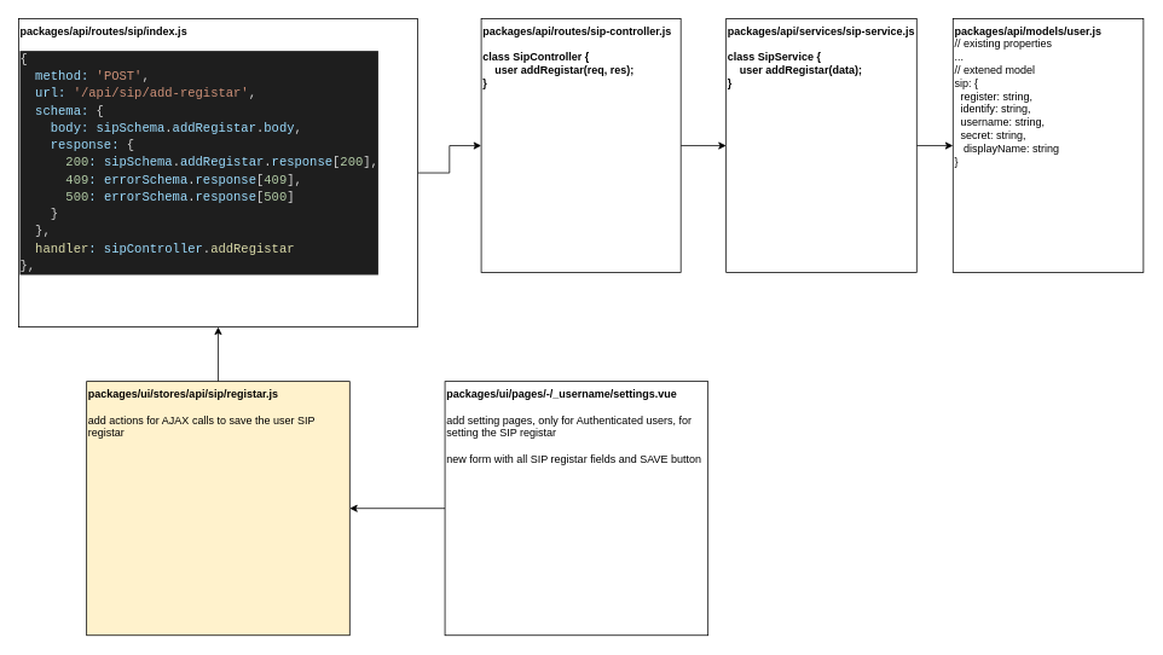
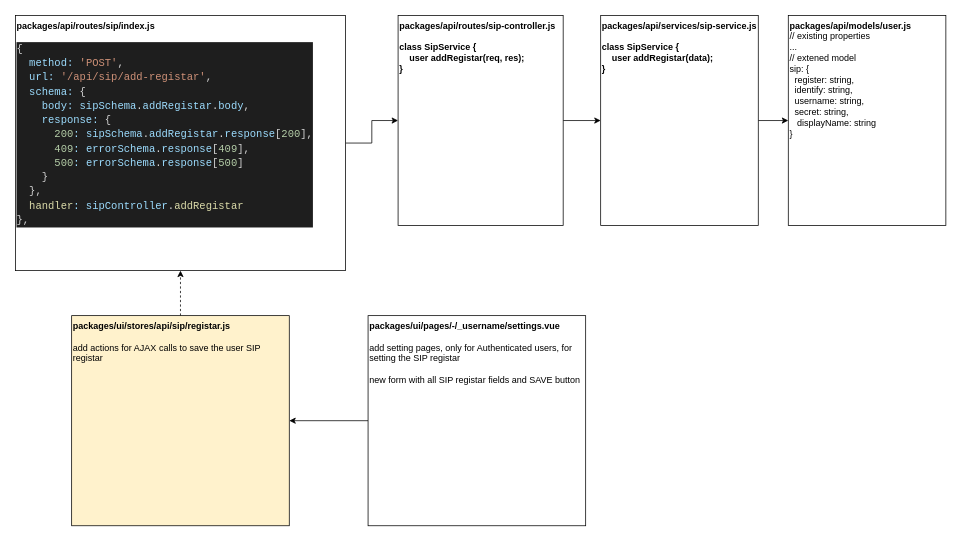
- <mxCell id="8" value="&lt;b&gt;packages/api/routes/sip-controller.js&lt;br&gt;&lt;br&gt;class SipController {&lt;br&gt;&amp;nbsp; &amp;nbsp; user addRegistar(req, res);&lt;br&gt;}&lt;br&gt;&lt;/b&gt;" style="rounded=0;whiteSpace=wrap;html=1;align=left;verticalAlign=top;" parent="1" vertex="1"><mxGeometry x="530" y="20" width="220" height="280" as="geometry" /></mxCell>
+ <mxCell id="8" value="&lt;b&gt;packages/api/routes/sip-controller.js&lt;br&gt;&lt;br&gt;class SipService {&lt;br&gt;&amp;nbsp; &amp;nbsp; user addRegistar(req, res);&lt;br&gt;}&lt;br&gt;&lt;/b&gt;" style="rounded=0;whiteSpace=wrap;html=1;align=left;verticalAlign=top;" parent="1" vertex="1"><mxGeometry x="530" y="20" width="220" height="280" as="geometry" /></mxCell>
- <mxCell id="11" style="edgeStyle=orthogonalEdgeStyle;rounded=0;orthogonalLoop=1;jettySize=auto;html=1;" parent="1" source="12" target="6" edge="1"><mxGeometry relative="1" as="geometry" /></mxCell>
+ <mxCell id="11" style="edgeStyle=orthogonalEdgeStyle;rounded=0;orthogonalLoop=1;jettySize=auto;html=1;dashed=1;" parent="1" source="12" target="6" edge="1"><mxGeometry relative="1" as="geometry" /></mxCell>
